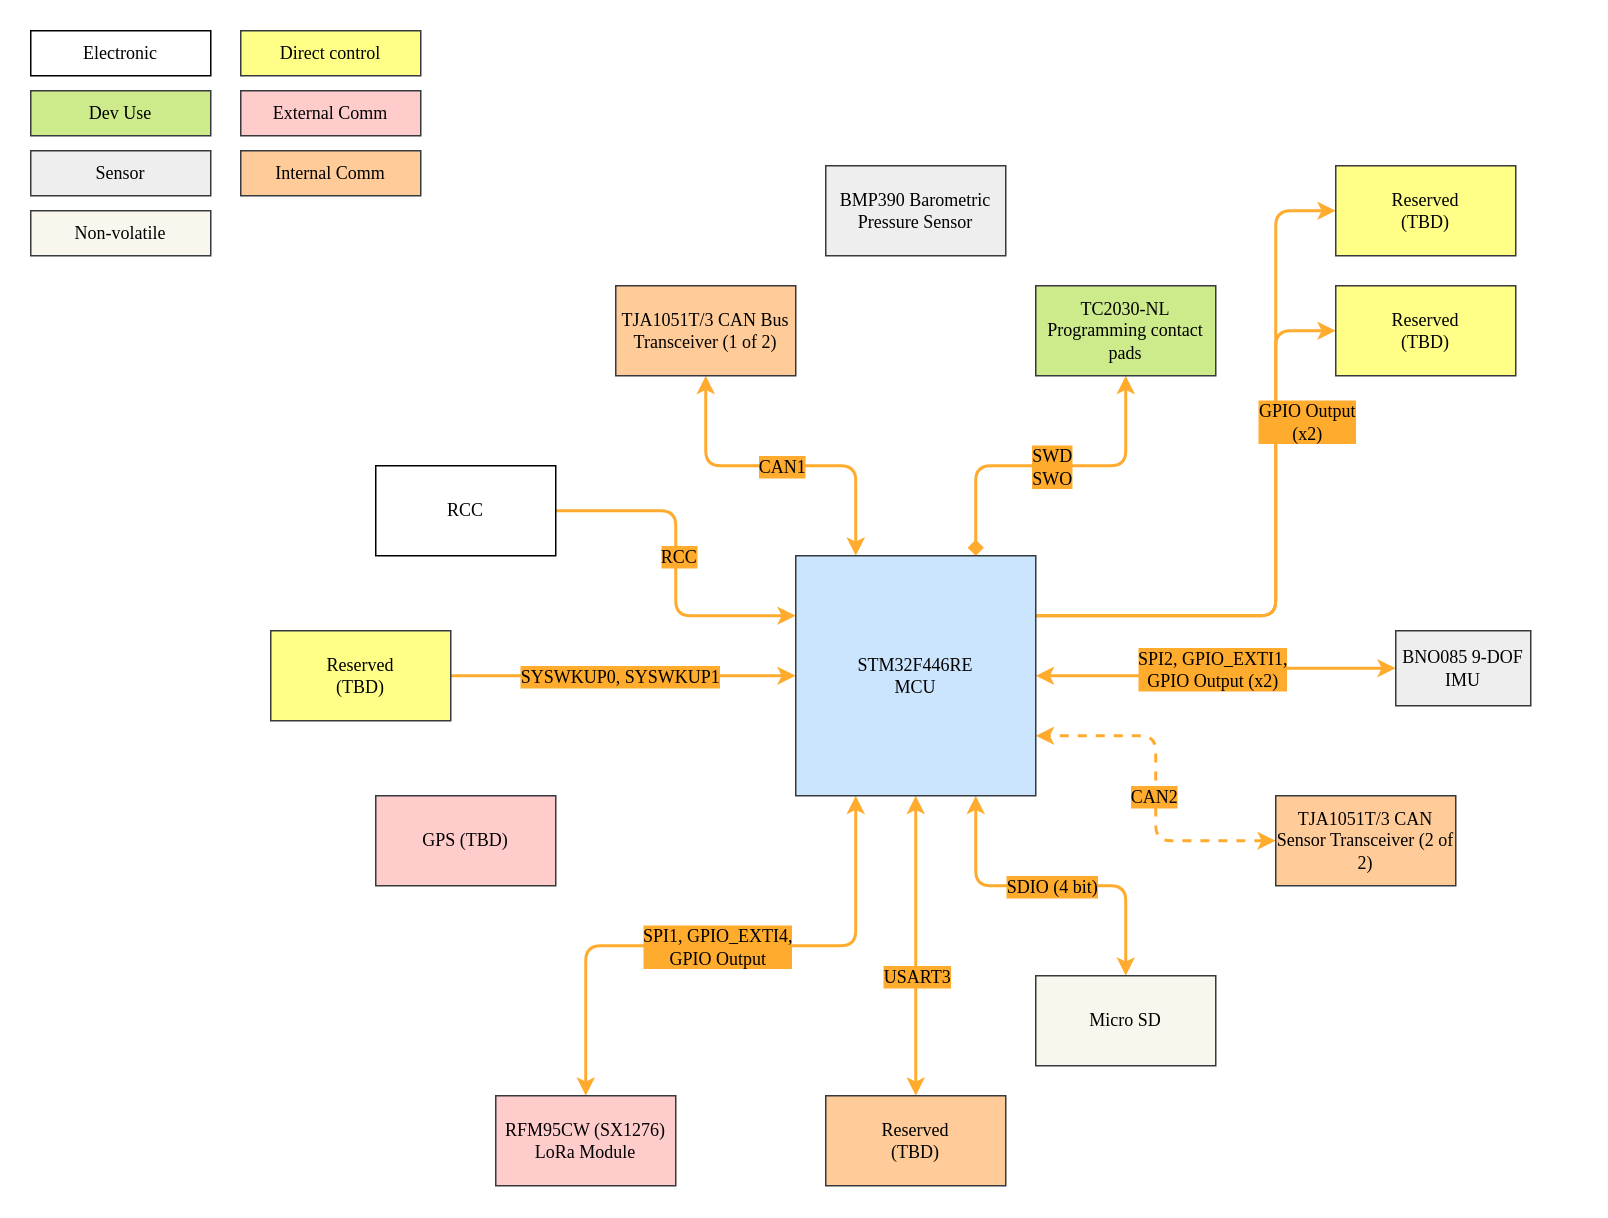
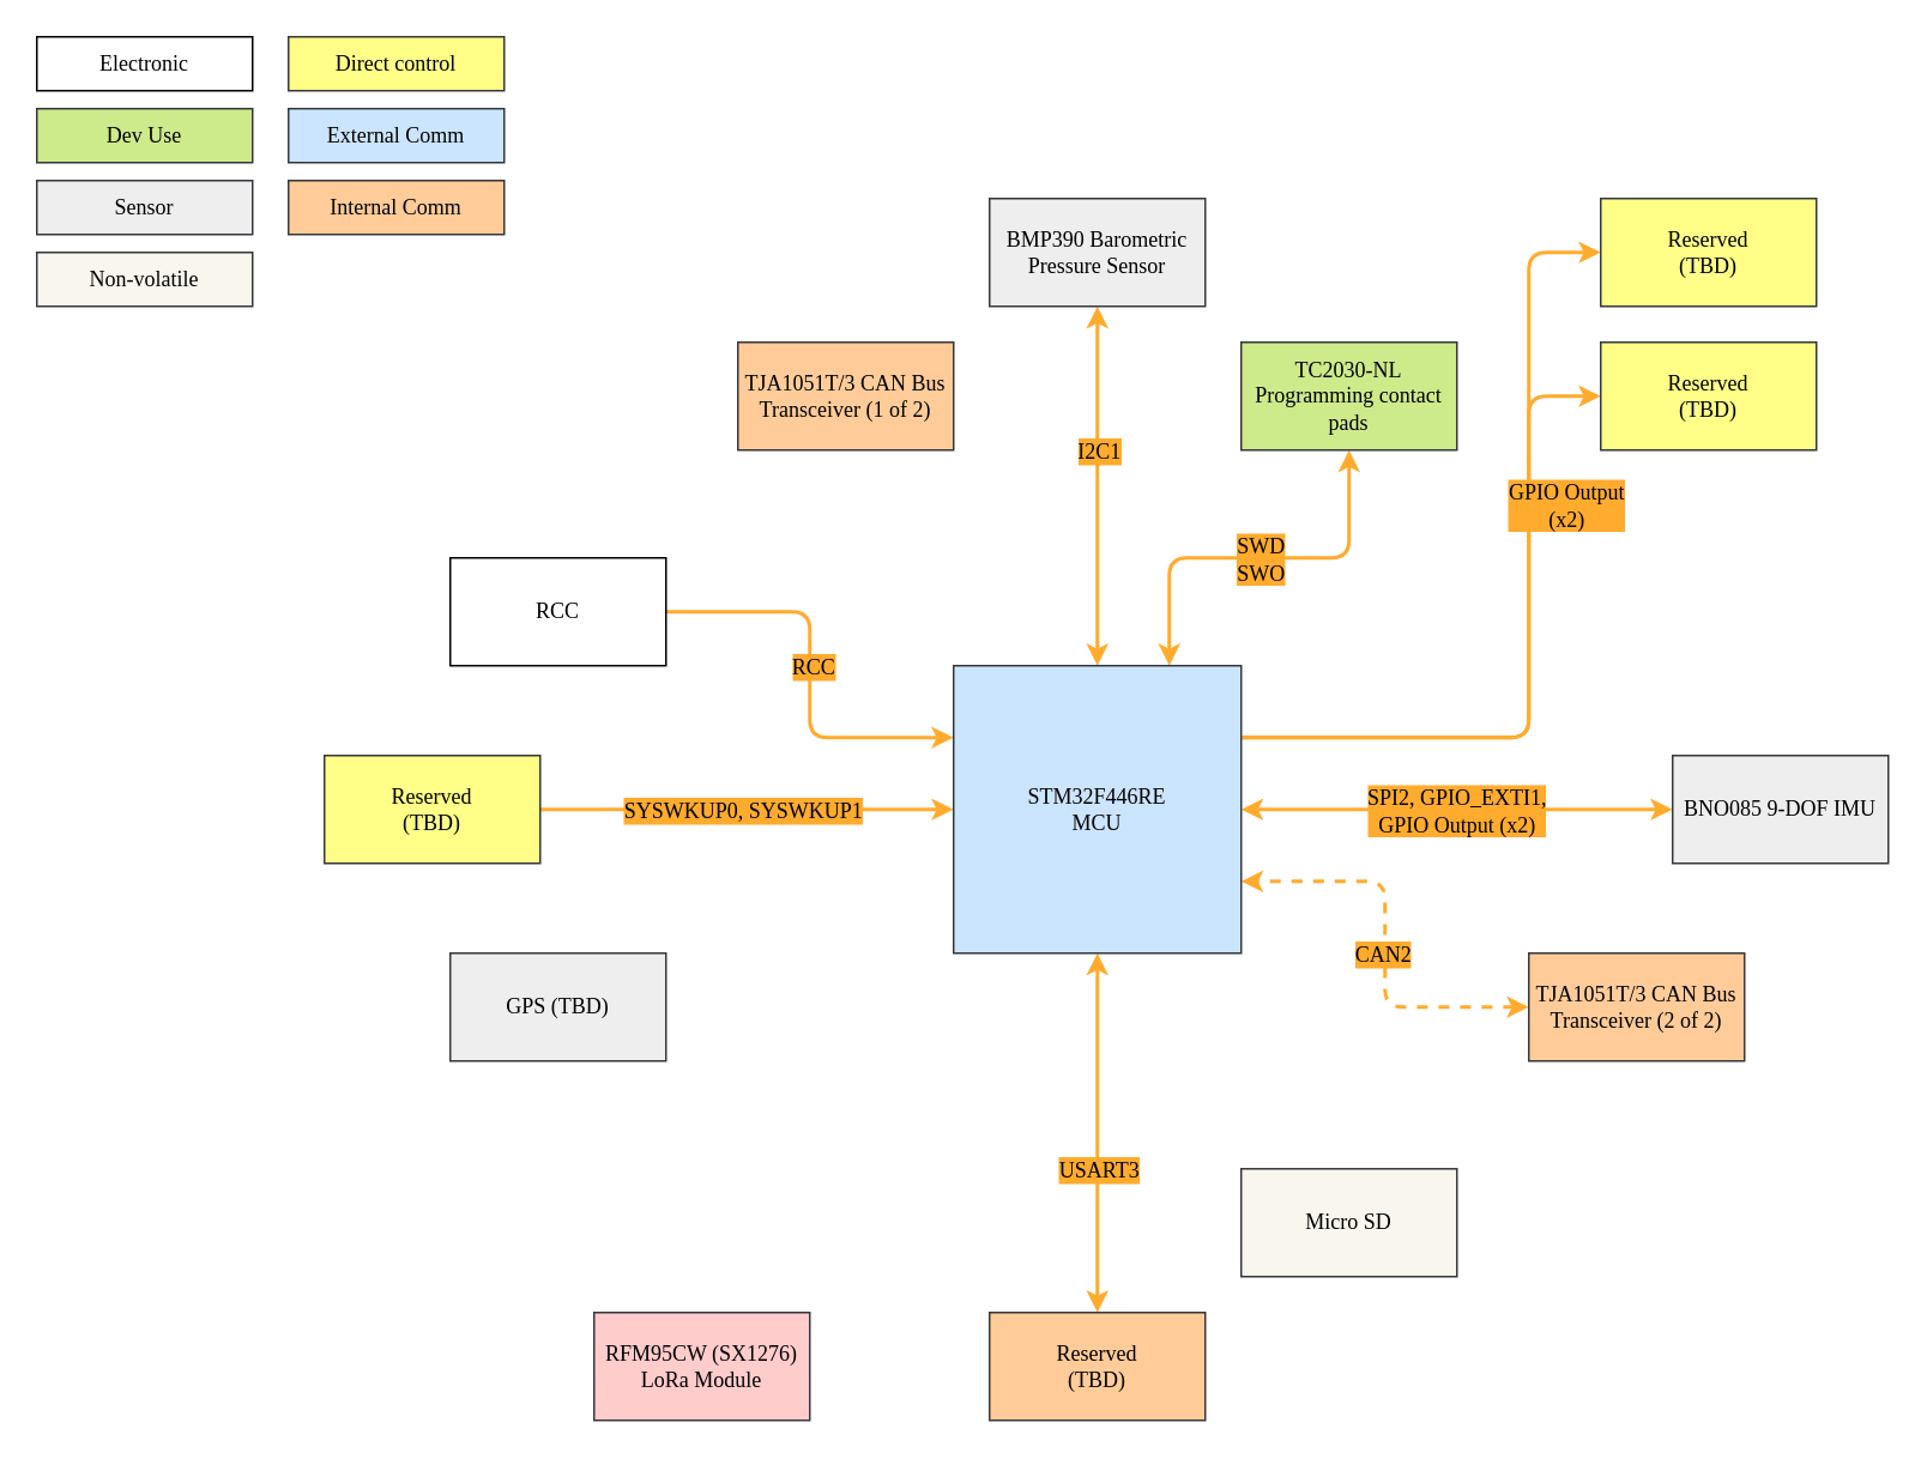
- <mxCell id="38" value="External Comm" style="rounded=0;whiteSpace=wrap;html=1;fontSize=12;fontFamily=JetBrains Mono;fontSource=https%3A%2F%2Ffonts.googleapis.com%2Fcss%3Ffamily%3DJetBrains%2BMono;fillColor=#ffcccc;strokeColor=#36393d;" parent="1" vertex="1"><mxGeometry x="160" y="60" width="120" height="30" as="geometry" /></mxCell>
+ <mxCell id="38" value="External Comm" style="rounded=0;whiteSpace=wrap;html=1;fontSize=12;fontFamily=JetBrains Mono;fontSource=https%3A%2F%2Ffonts.googleapis.com%2Fcss%3Ffamily%3DJetBrains%2BMono;fillColor=#cce5ff;strokeColor=#36393d;" parent="1" vertex="1"><mxGeometry x="160" y="60" width="120" height="30" as="geometry" /></mxCell>
+ <mxCell id="17" style="edgeStyle=orthogonalEdgeStyle;rounded=1;orthogonalLoop=1;jettySize=auto;html=1;exitX=0.5;exitY=1;exitDx=0;exitDy=0;entryX=0.5;entryY=0;entryDx=0;entryDy=0;startArrow=classic;startFill=1;strokeWidth=2;fontSize=12;fontFamily=JetBrains Mono;fontSource=https%3A%2F%2Ffonts.googleapis.com%2Fcss%3Ffamily%3DJetBrains%2BMono;strokeColor=#FFAB2E;fillColor=#ffcc99;curved=0;" parent="1" source="19" target="45" edge="1"><mxGeometry relative="1" as="geometry" /></mxCell>
+ <mxCell id="18" value="I2C1" style="edgeLabel;html=1;align=center;verticalAlign=middle;resizable=0;points=[];fontSize=12;fontFamily=JetBrains Mono;fontSource=https%3A%2F%2Ffonts.googleapis.com%2Fcss%3Ffamily%3DJetBrains%2BMono;labelBackgroundColor=#FFAB2E;" parent="17" vertex="1" connectable="0"><mxGeometry x="-0.024" y="2" relative="1" as="geometry"><mxPoint x="-2" y="-18" as="offset" /></mxGeometry></mxCell>
- <mxCell id="23" style="edgeStyle=orthogonalEdgeStyle;rounded=1;orthogonalLoop=1;jettySize=auto;html=1;exitX=0.5;exitY=1;exitDx=0;exitDy=0;entryX=0.25;entryY=0;entryDx=0;entryDy=0;strokeWidth=2;startArrow=classic;startFill=1;fontFamily=JetBrains Mono;fontSource=https%3A%2F%2Ffonts.googleapis.com%2Fcss%3Ffamily%3DJetBrains%2BMono;strokeColor=#FFAB2E;fillColor=#ffcc99;fontSize=12;curved=0;" parent="1" source="25" target="45" edge="1"><mxGeometry relative="1" as="geometry" /></mxCell>
- <mxCell id="24" value="CAN1" style="edgeLabel;html=1;align=center;verticalAlign=middle;resizable=0;points=[];fontFamily=JetBrains Mono;fontSource=https%3A%2F%2Ffonts.googleapis.com%2Fcss%3Ffamily%3DJetBrains%2BMono;fontSize=12;labelBackgroundColor=#FFAB2E;" parent="23" vertex="1" connectable="0"><mxGeometry x="0.012" y="-1" relative="1" as="geometry"><mxPoint x="-1" y="-1" as="offset" /></mxGeometry></mxCell>
- <mxCell id="26" style="edgeStyle=orthogonalEdgeStyle;rounded=1;orthogonalLoop=1;jettySize=auto;html=1;exitX=0.5;exitY=1;exitDx=0;exitDy=0;entryX=0.75;entryY=0;entryDx=0;entryDy=0;startArrow=classic;startFill=1;strokeWidth=2;strokeColor=#FFAB2E;fillColor=#ffcc99;fontSize=12;fontFamily=JetBrains Mono;fontSource=https%3A%2F%2Ffonts.googleapis.com%2Fcss%3Ffamily%3DJetBrains%2BMono;curved=0;endArrow=diamond;" parent="1" source="28" target="45" edge="1"><mxGeometry relative="1" as="geometry" /></mxCell>
+ <mxCell id="26" style="edgeStyle=orthogonalEdgeStyle;rounded=1;orthogonalLoop=1;jettySize=auto;html=1;exitX=0.5;exitY=1;exitDx=0;exitDy=0;entryX=0.75;entryY=0;entryDx=0;entryDy=0;startArrow=classic;startFill=1;strokeWidth=2;strokeColor=#FFAB2E;fillColor=#ffcc99;fontSize=12;fontFamily=JetBrains Mono;fontSource=https%3A%2F%2Ffonts.googleapis.com%2Fcss%3Ffamily%3DJetBrains%2BMono;curved=0;" parent="1" source="28" target="45" edge="1"><mxGeometry relative="1" as="geometry" /></mxCell>
- <mxCell id="15" value="BNO085 9-DOF IMU" style="rounded=0;whiteSpace=wrap;html=1;fontSize=12;fontFamily=JetBrains Mono;fontSource=https%3A%2F%2Ffonts.googleapis.com%2Fcss%3Ffamily%3DJetBrains%2BMono;fillColor=#eeeeee;strokeColor=#36393d;" parent="1" vertex="1"><mxGeometry x="930" y="420" width="90" height="50" as="geometry" /></mxCell>
+ <mxCell id="15" value="BNO085 9-DOF IMU" style="rounded=0;whiteSpace=wrap;html=1;fontSize=12;fontFamily=JetBrains Mono;fontSource=https%3A%2F%2Ffonts.googleapis.com%2Fcss%3Ffamily%3DJetBrains%2BMono;fillColor=#eeeeee;strokeColor=#36393d;" parent="1" vertex="1"><mxGeometry x="930" y="420" width="120" height="60" as="geometry" /></mxCell>
- <mxCell id="30" value="GPS (TBD)" style="rounded=0;whiteSpace=wrap;html=1;fontSize=12;fontFamily=JetBrains Mono;fontSource=https%3A%2F%2Ffonts.googleapis.com%2Fcss%3Ffamily%3DJetBrains%2BMono;fillColor=#ffcccc;strokeColor=#36393d;" parent="1" vertex="1"><mxGeometry x="250" y="530" width="120" height="60" as="geometry" /></mxCell>
+ <mxCell id="30" value="GPS (TBD)" style="rounded=0;whiteSpace=wrap;html=1;fontSize=12;fontFamily=JetBrains Mono;fontSource=https%3A%2F%2Ffonts.googleapis.com%2Fcss%3Ffamily%3DJetBrains%2BMono;fillColor=#eeeeee;strokeColor=#36393d;" parent="1" vertex="1"><mxGeometry x="250" y="530" width="120" height="60" as="geometry" /></mxCell>
- <mxCell id="22" value="TJA1051T/3 CAN Sensor Transceiver (2 of 2)" style="rounded=0;whiteSpace=wrap;html=1;fontSize=12;fontFamily=JetBrains Mono;fontSource=https%3A%2F%2Ffonts.googleapis.com%2Fcss%3Ffamily%3DJetBrains%2BMono;fillColor=#ffcc99;strokeColor=#36393d;" parent="1" vertex="1"><mxGeometry x="850" y="530" width="120" height="60" as="geometry" /></mxCell>
+ <mxCell id="22" value="TJA1051T/3 CAN Bus Transceiver (2 of 2)" style="rounded=0;whiteSpace=wrap;html=1;fontSize=12;fontFamily=JetBrains Mono;fontSource=https%3A%2F%2Ffonts.googleapis.com%2Fcss%3Ffamily%3DJetBrains%2BMono;fillColor=#ffcc99;strokeColor=#36393d;" parent="1" vertex="1"><mxGeometry x="850" y="530" width="120" height="60" as="geometry" /></mxCell>
- <mxCell id="8" style="edgeStyle=orthogonalEdgeStyle;rounded=1;orthogonalLoop=1;jettySize=auto;html=1;entryX=0.5;entryY=0;entryDx=0;entryDy=0;startArrow=classic;startFill=1;fontSize=12;fontFamily=JetBrains Mono;fontSource=https%3A%2F%2Ffonts.googleapis.com%2Fcss%3Ffamily%3DJetBrains%2BMono;strokeWidth=2;strokeColor=#FFAB2E;curved=0;exitX=0.75;exitY=1;exitDx=0;exitDy=0;" parent="1" source="45" target="29" edge="1"><mxGeometry relative="1" as="geometry"><mxPoint x="640" y="590" as="sourcePoint" /></mxGeometry></mxCell>
- <mxCell id="9" value="SDIO (4 bit)" style="edgeLabel;html=1;align=center;verticalAlign=middle;resizable=0;points=[];fontSize=12;fontFamily=JetBrains Mono;fontSource=https%3A%2F%2Ffonts.googleapis.com%2Fcss%3Ffamily%3DJetBrains%2BMono;labelBackgroundColor=#FFAB2E;" parent="8" vertex="1" connectable="0"><mxGeometry x="0.676" y="-1" relative="1" as="geometry"><mxPoint x="-49" y="-24" as="offset" /></mxGeometry></mxCell>
- <mxCell id="6" style="edgeStyle=orthogonalEdgeStyle;rounded=1;orthogonalLoop=1;jettySize=auto;html=1;exitX=0.25;exitY=1;exitDx=0;exitDy=0;entryX=0.5;entryY=0;entryDx=0;entryDy=0;startArrow=classic;startFill=1;strokeWidth=2;fontSize=12;fontFamily=JetBrains Mono;fontSource=https%3A%2F%2Ffonts.googleapis.com%2Fcss%3Ffamily%3DJetBrains%2BMono;strokeColor=#FFAB2E;fillColor=#ffcc99;curved=0;" parent="1" source="45" target="16" edge="1"><mxGeometry relative="1" as="geometry" /></mxCell>
- <mxCell id="7" value="&lt;div&gt;SPI1, GPIO_EXTI4,&lt;/div&gt;&lt;div&gt;GPIO Output&lt;br&gt;&lt;/div&gt;" style="edgeLabel;html=1;align=center;verticalAlign=middle;resizable=0;points=[];fontSize=12;fontFamily=JetBrains Mono;fontSource=https%3A%2F%2Ffonts.googleapis.com%2Fcss%3Ffamily%3DJetBrains%2BMono;labelBackgroundColor=#FFAB2E;" parent="6" vertex="1" connectable="0"><mxGeometry x="0.017" relative="1" as="geometry"><mxPoint as="offset" /></mxGeometry></mxCell>
